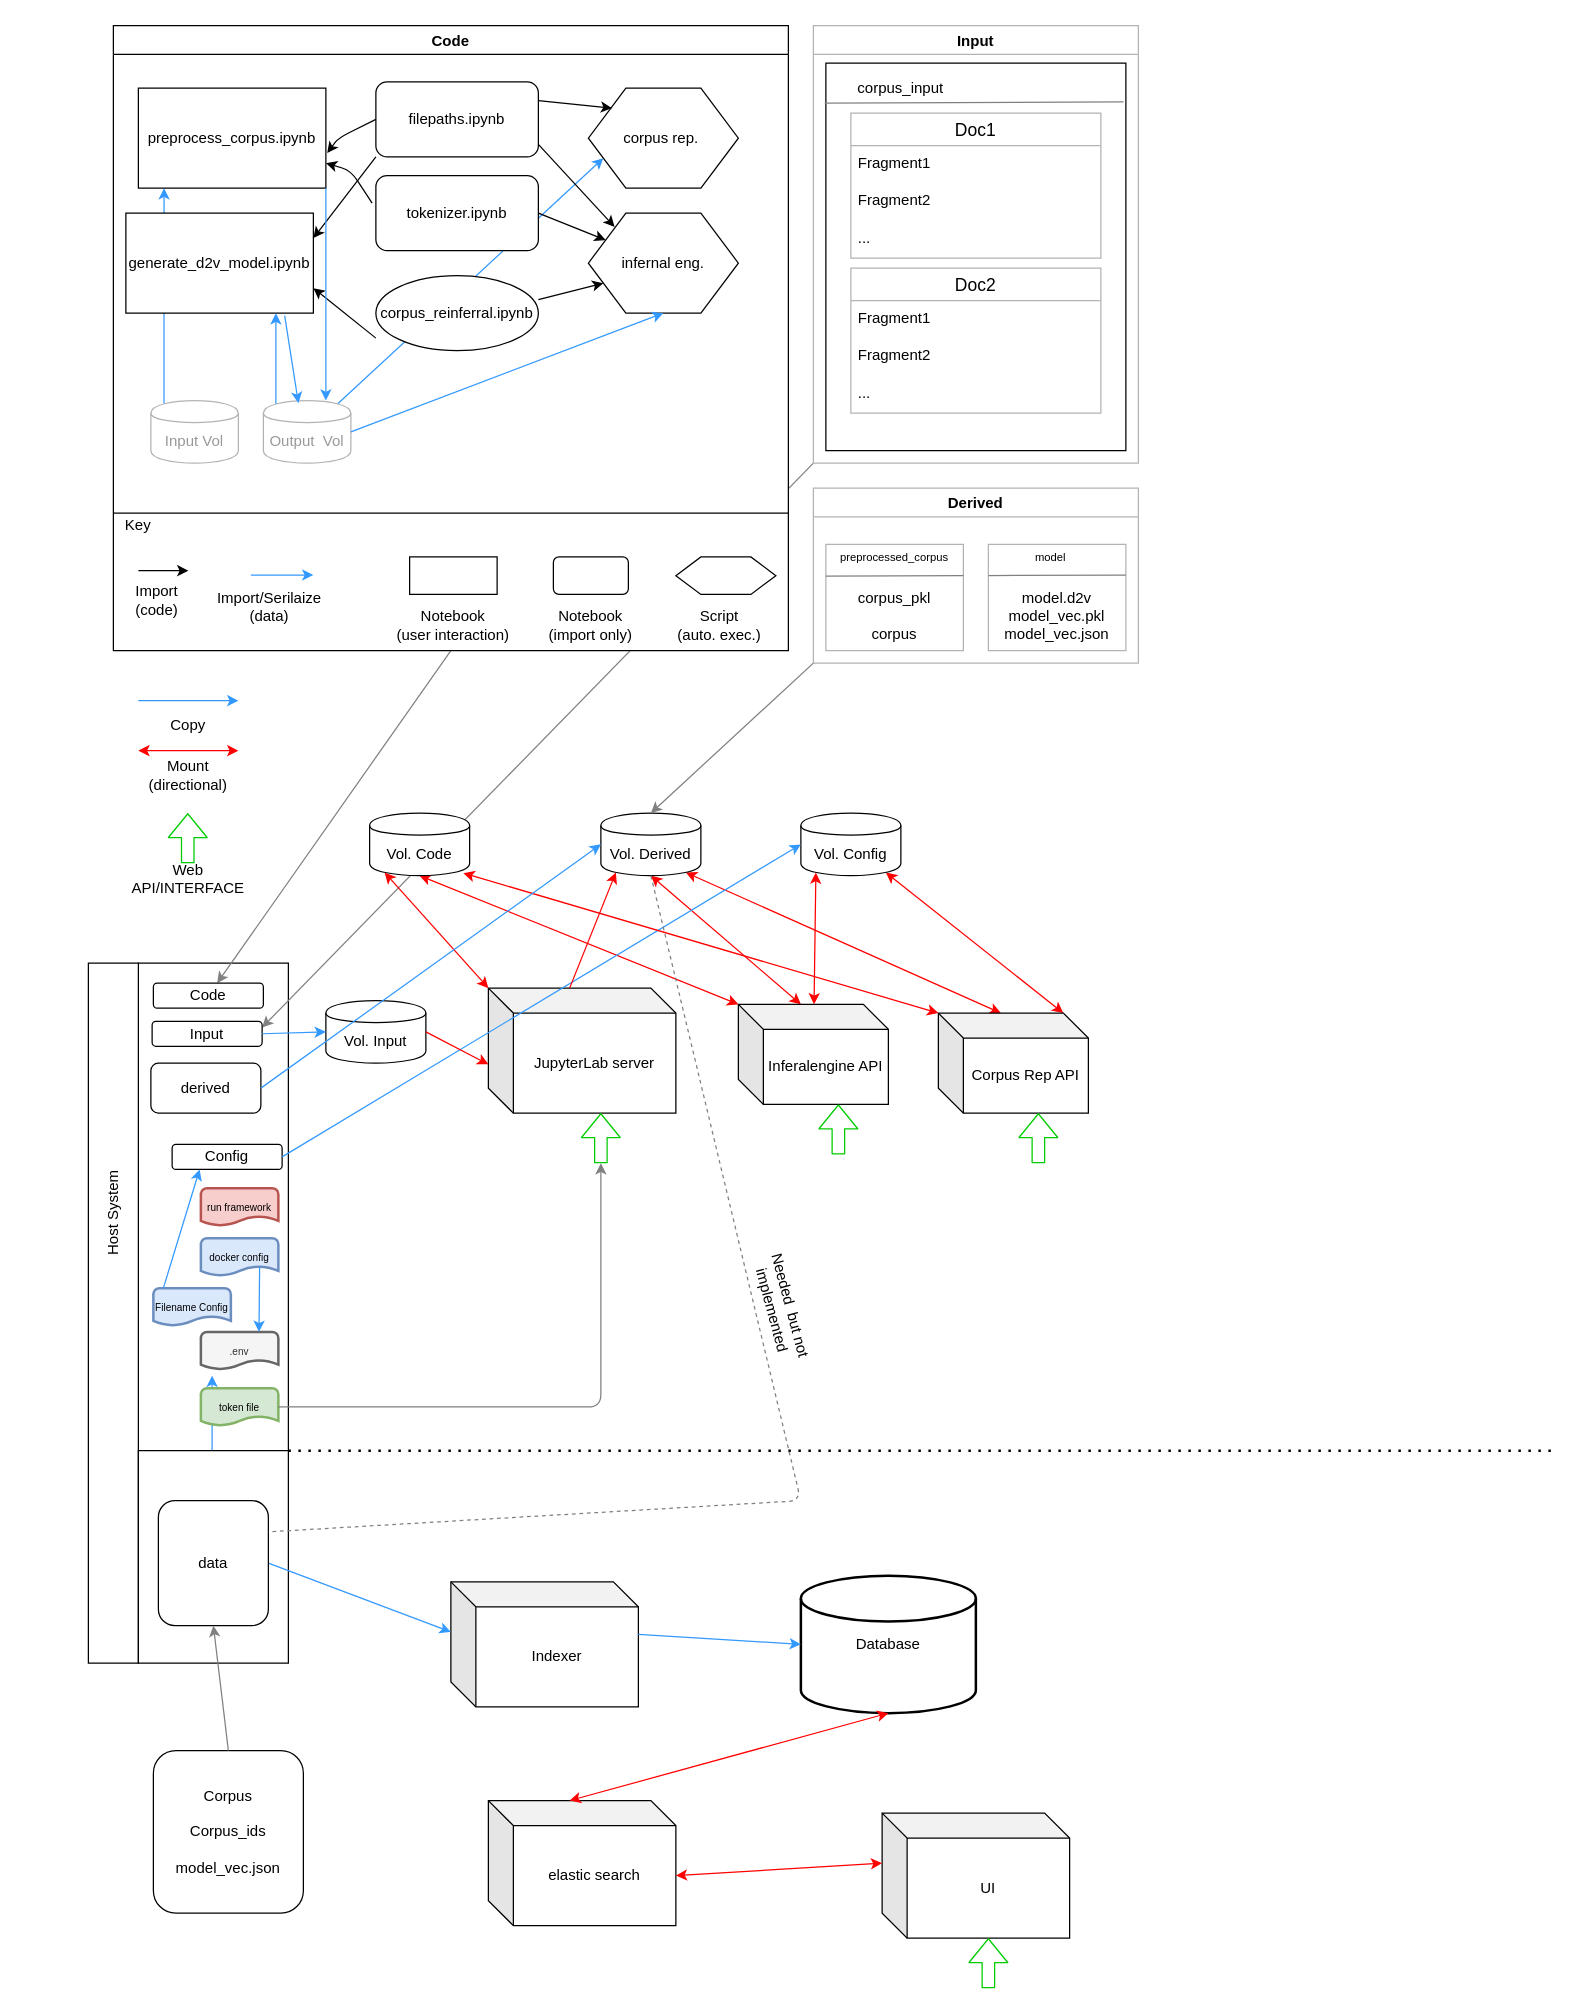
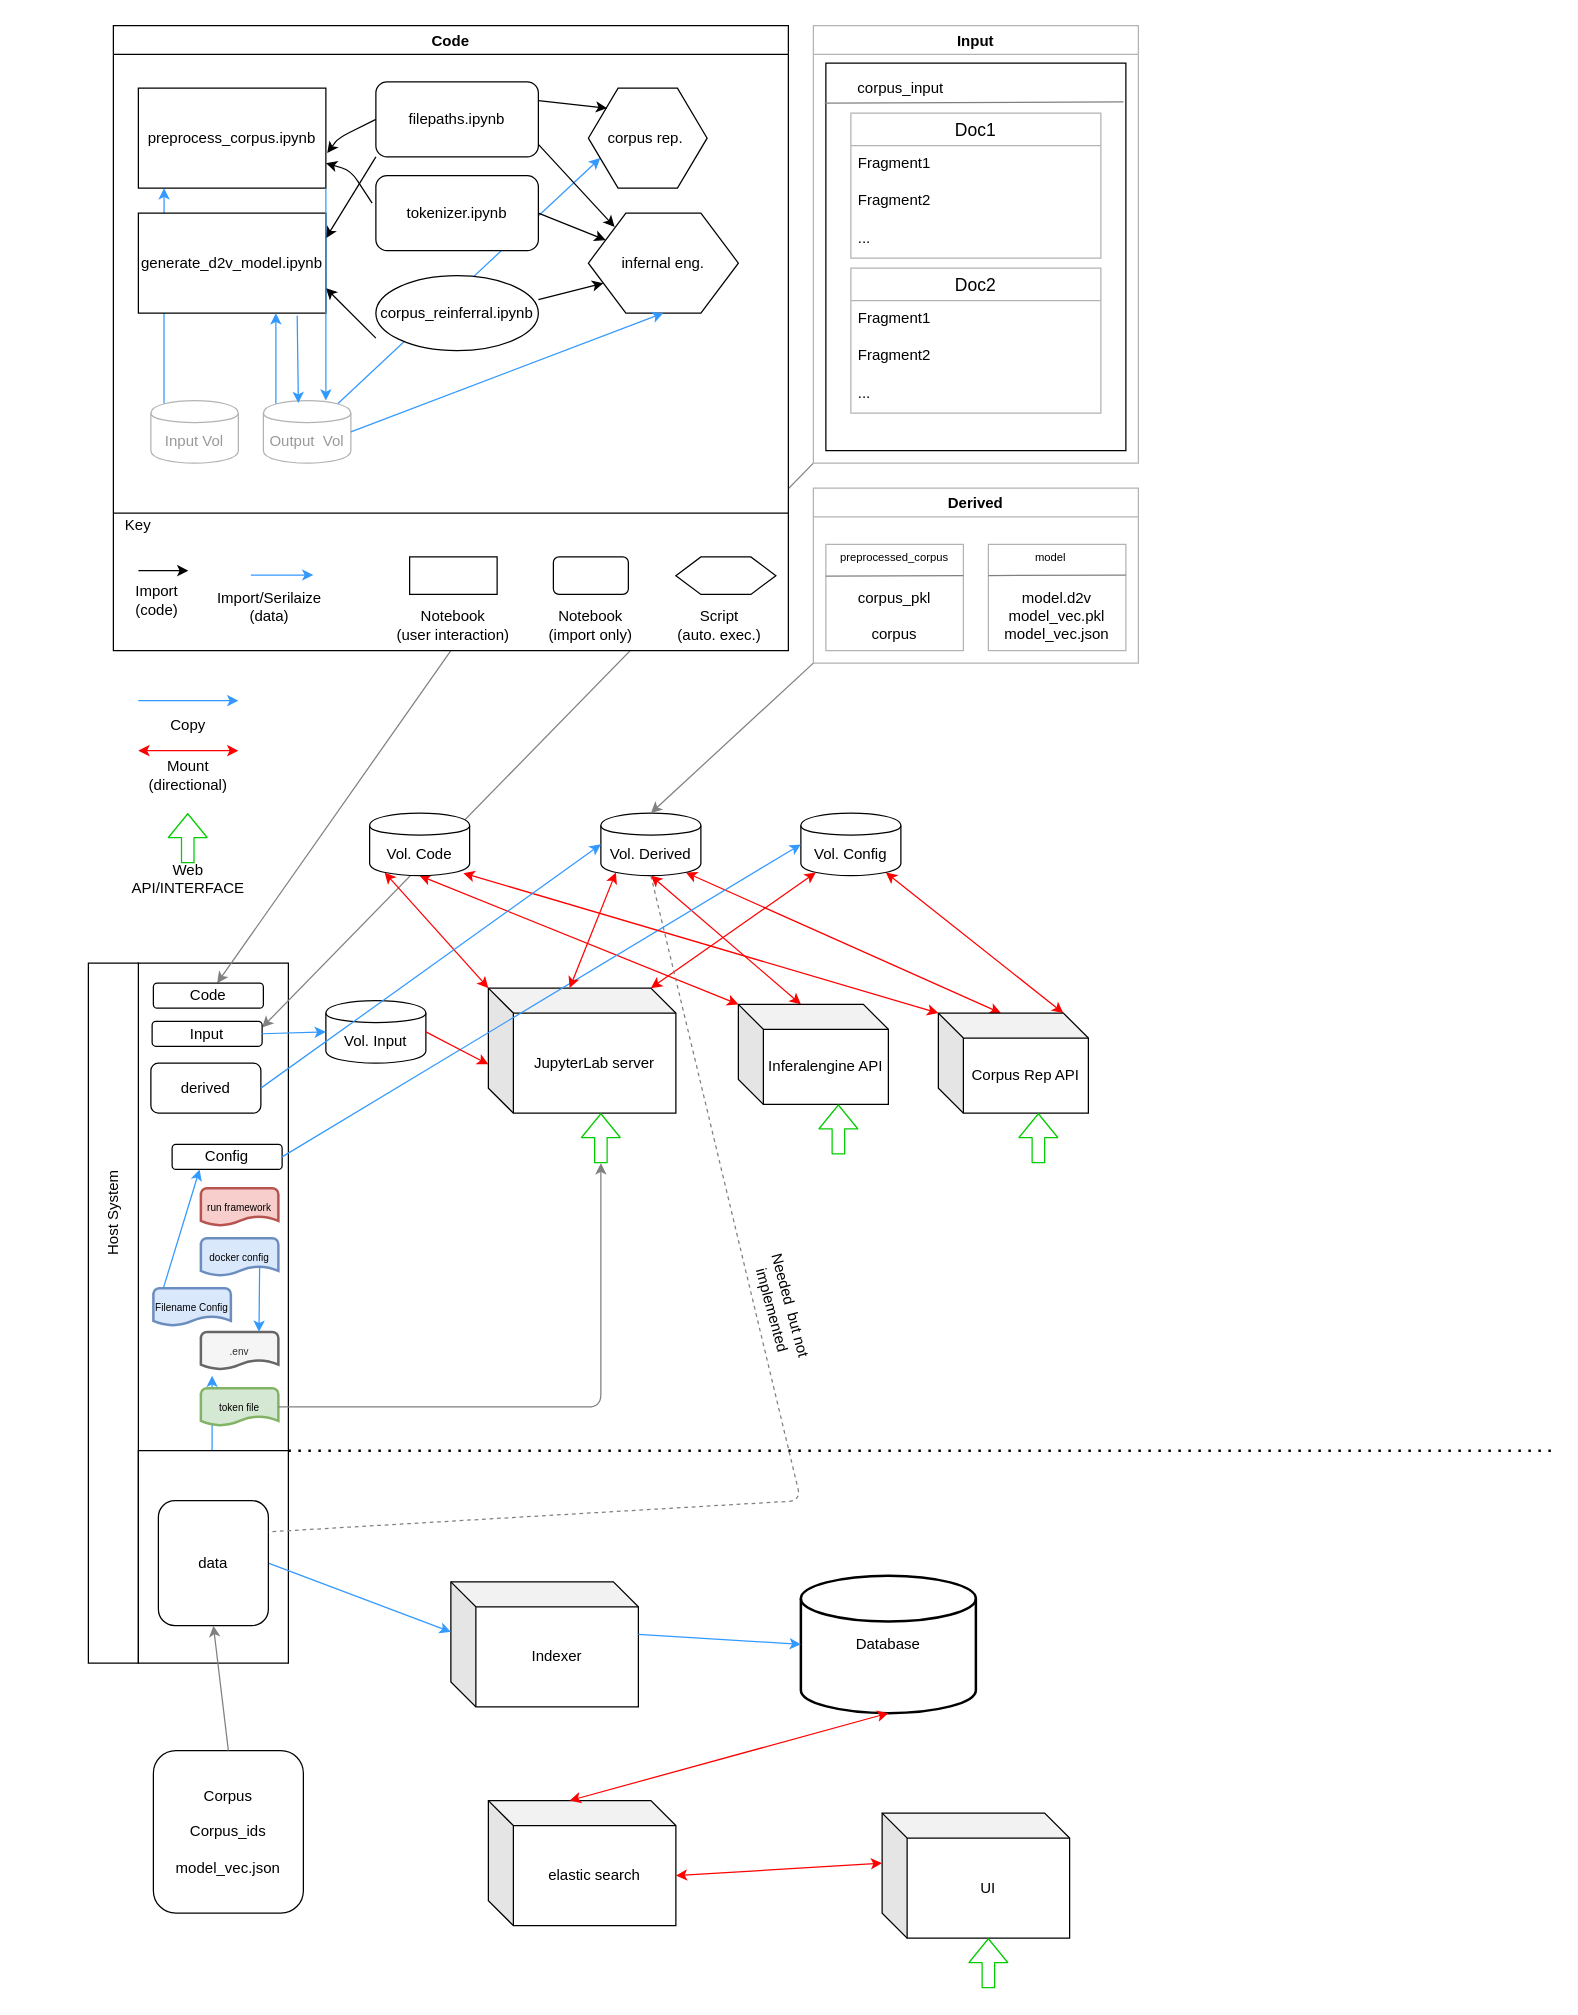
- <mxCell id="54" value="corpus rep.&amp;nbsp;" style="shape=hexagon;perimeter=hexagonPerimeter2;whiteSpace=wrap;html=1;" vertex="1" parent="46"><mxGeometry x="380" y="50" width="120" height="80" as="geometry" /></mxCell>
+ <mxCell id="54" value="corpus rep.&amp;nbsp;" style="shape=hexagon;perimeter=hexagonPerimeter2;whiteSpace=wrap;html=1;" vertex="1" parent="46"><mxGeometry x="380" y="50" width="95" height="80" as="geometry" /></mxCell>
- <mxCell id="50" value="generate_d2v_model.ipynb" style="rounded=0;whiteSpace=wrap;html=1;" vertex="1" parent="46"><mxGeometry x="10" y="150" width="150" height="80" as="geometry" /></mxCell>
+ <mxCell id="50" value="generate_d2v_model.ipynb" style="rounded=0;whiteSpace=wrap;html=1;" vertex="1" parent="46"><mxGeometry x="20" y="150" width="150" height="80" as="geometry" /></mxCell>
- <mxCell id="25" value="" style="endArrow=classic;startArrow=classic;html=1;fontColor=#999999;exitX=0.15;exitY=0.95;exitDx=0;exitDy=0;strokeColor=#FF0000;exitPerimeter=0;" edge="1" parent="1" source="16" target="20"><mxGeometry width="50" height="50" relative="1" as="geometry"><mxPoint x="390" y="925" as="sourcePoint" /><mxPoint x="535" y="880" as="targetPoint" /></mxGeometry></mxCell>
+ <mxCell id="25" value="" style="endArrow=classic;startArrow=classic;html=1;fontColor=#999999;exitX=0.15;exitY=0.95;exitDx=0;exitDy=0;entryX=0;entryY=0;entryDx=130;entryDy=0;entryPerimeter=0;strokeColor=#FF0000;exitPerimeter=0;" edge="1" parent="1" source="16" target="18"><mxGeometry width="50" height="50" relative="1" as="geometry"><mxPoint x="390" y="925" as="sourcePoint" /><mxPoint x="535" y="880" as="targetPoint" /></mxGeometry></mxCell>
- <mxCell id="24" value="" style="endArrow=none;startArrow=classic;html=1;fontColor=#999999;exitX=0.15;exitY=0.95;exitDx=0;exitDy=0;entryX=0;entryY=0;entryDx=65;entryDy=0;entryPerimeter=0;strokeColor=#FF0000;exitPerimeter=0;" edge="1" parent="1" source="17" target="18"><mxGeometry width="50" height="50" relative="1" as="geometry"><mxPoint x="390" y="865" as="sourcePoint" /><mxPoint x="536.05" y="847" as="targetPoint" /></mxGeometry></mxCell>
+ <mxCell id="24" value="" style="endArrow=classic;startArrow=classic;html=1;fontColor=#999999;exitX=0.15;exitY=0.95;exitDx=0;exitDy=0;entryX=0;entryY=0;entryDx=65;entryDy=0;entryPerimeter=0;strokeColor=#FF0000;exitPerimeter=0;" edge="1" parent="1" source="17" target="18"><mxGeometry width="50" height="50" relative="1" as="geometry"><mxPoint x="390" y="865" as="sourcePoint" /><mxPoint x="536.05" y="847" as="targetPoint" /></mxGeometry></mxCell>
